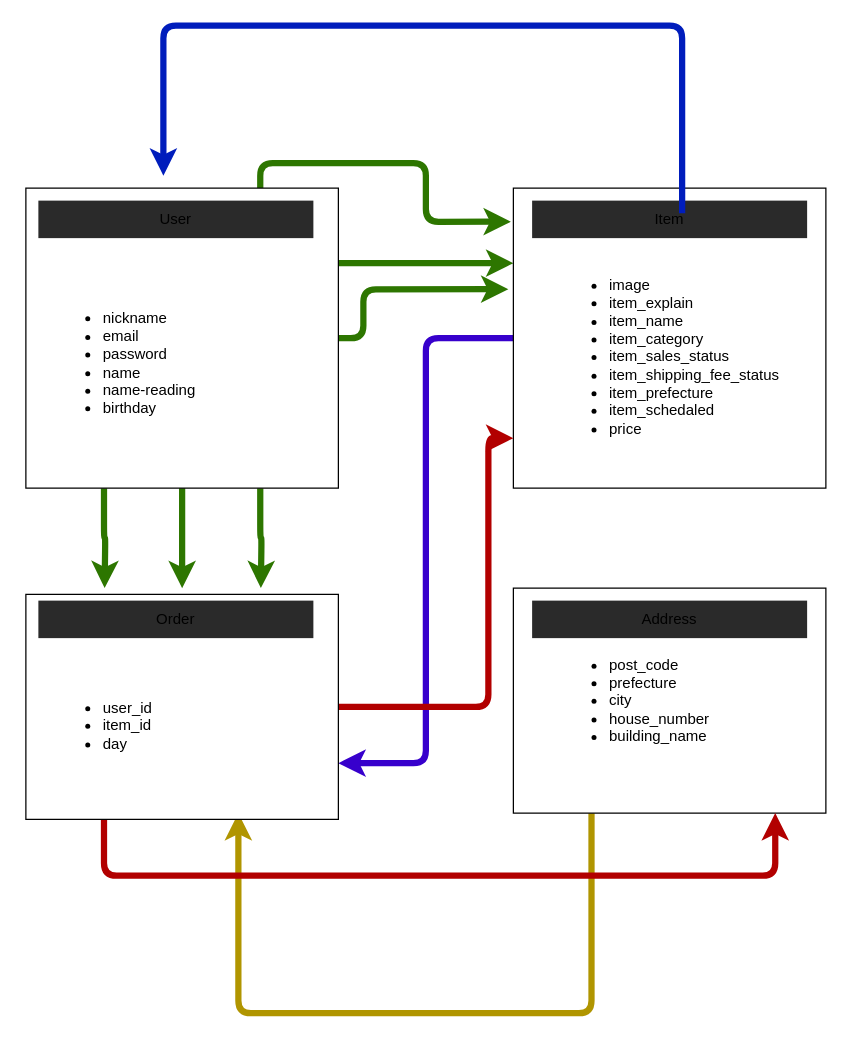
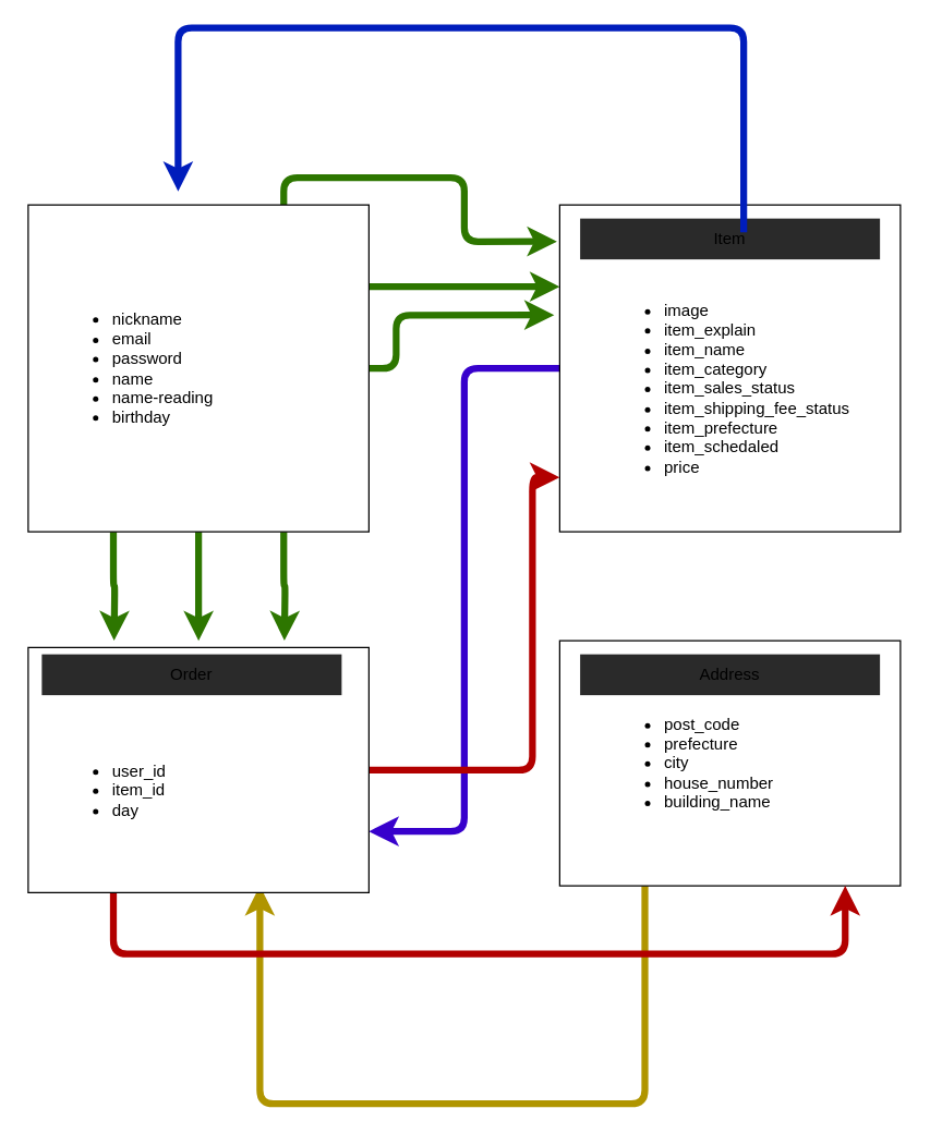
- <mxCell id="17" value="User" style="text;html=1;align=center;verticalAlign=middle;whiteSpace=wrap;rounded=0;sketch=0;fillColor=#2a2a2a;" vertex="1" parent="1"><mxGeometry x="30" y="160" width="220" height="30" as="geometry" /></mxCell>
- <mxCell id="9" value="&lt;ul&gt;&lt;li&gt;nickname&lt;/li&gt;&lt;li&gt;email&lt;/li&gt;&lt;li&gt;password&lt;/li&gt;&lt;li&gt;name&lt;/li&gt;&lt;li&gt;name-reading&lt;/li&gt;&lt;li&gt;birthday&lt;/li&gt;&lt;/ul&gt;" style="text;html=1;whiteSpace=wrap;verticalAlign=middle;overflow=hidden;rounded=0;sketch=0;" vertex="1" parent="1"><mxGeometry x="40" y="220" width="200" height="140" as="geometry" /></mxCell>
+ <mxCell id="9" value="&lt;ul&gt;&lt;li&gt;nickname&lt;/li&gt;&lt;li&gt;email&lt;/li&gt;&lt;li&gt;password&lt;/li&gt;&lt;li&gt;name&lt;/li&gt;&lt;li&gt;name-reading&lt;/li&gt;&lt;li&gt;birthday&lt;/li&gt;&lt;/ul&gt;" style="text;html=1;whiteSpace=wrap;verticalAlign=middle;overflow=hidden;rounded=0;sketch=0;" vertex="1" parent="1"><mxGeometry x="40" y="200" width="200" height="140" as="geometry" /></mxCell>
